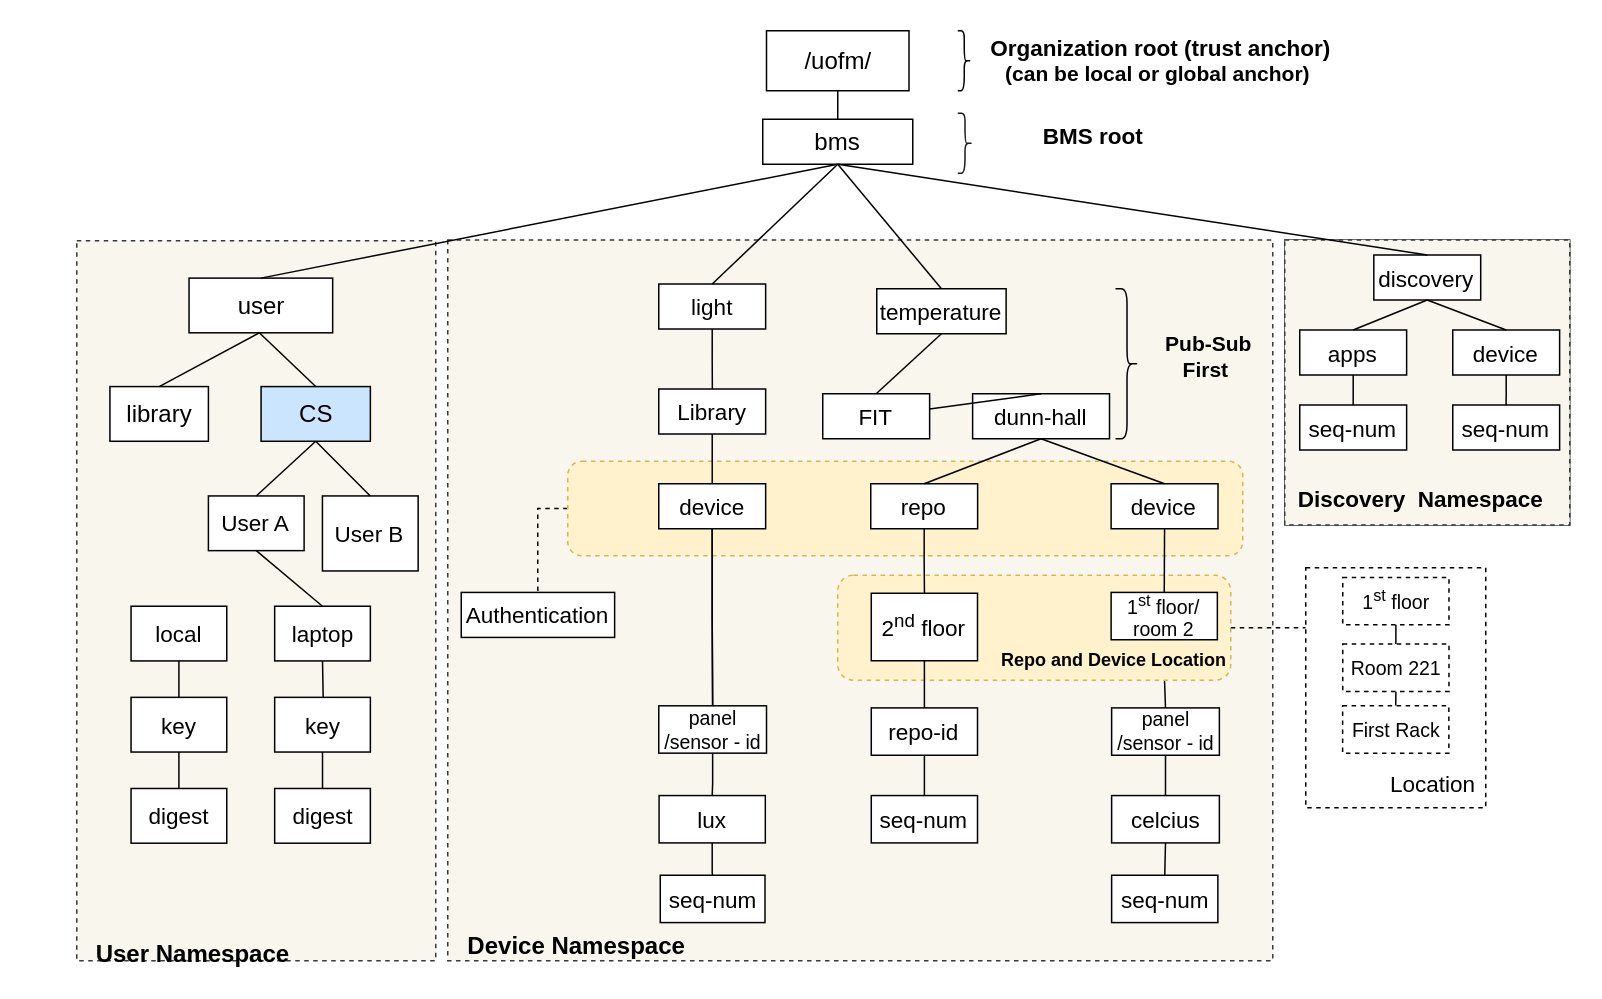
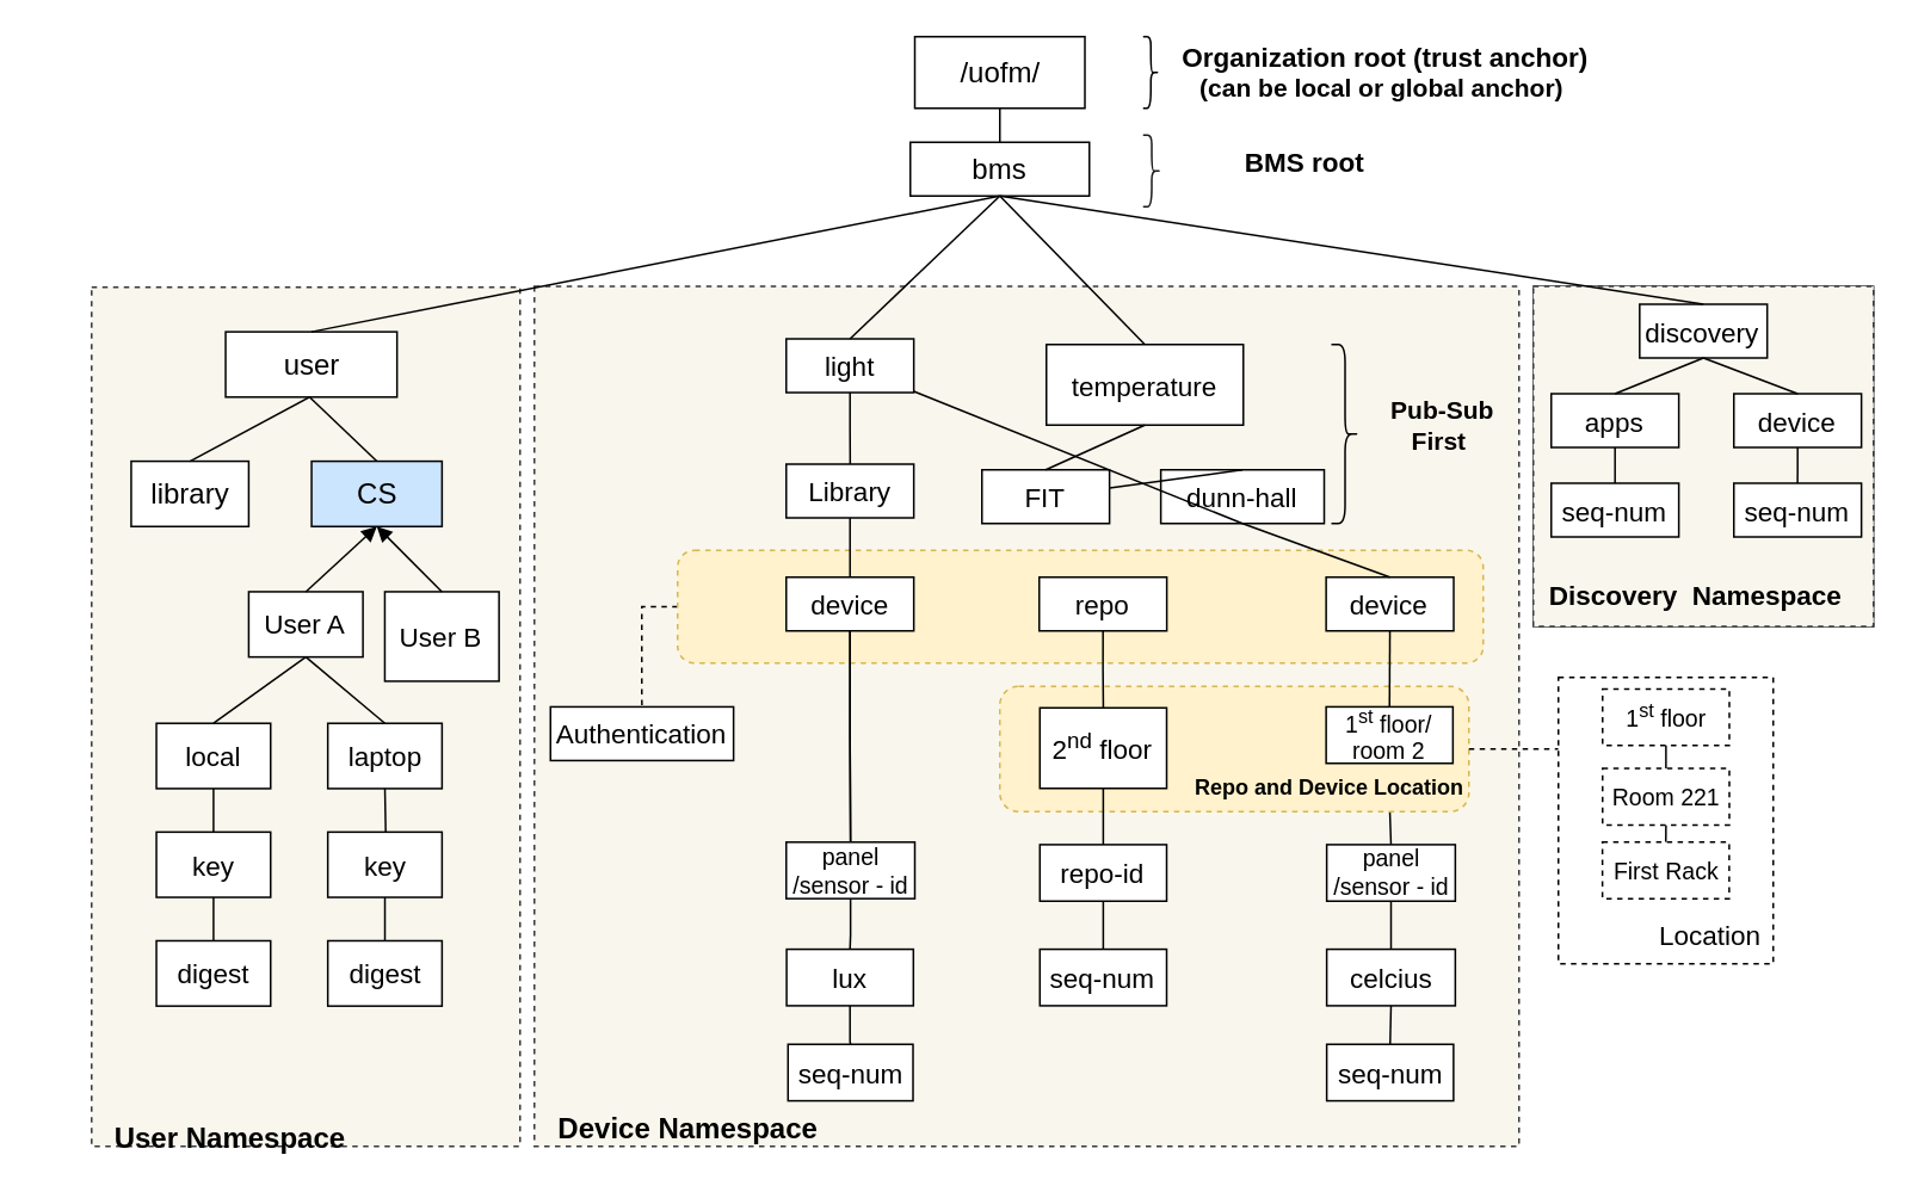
- <mxCell id="42" value="&lt;font style=&quot;font-size: 15px&quot;&gt;temperature&lt;/font&gt;" style="rounded=0;whiteSpace=wrap;html=1;" parent="1" vertex="1"><mxGeometry x="584" y="192" width="86.25" height="30" as="geometry" /></mxCell>
+ <mxCell id="42" value="&lt;font style=&quot;font-size: 15px&quot;&gt;temperature&lt;/font&gt;" style="rounded=0;whiteSpace=wrap;html=1;" parent="1" vertex="1"><mxGeometry x="584" y="192" width="110" height="45" as="geometry" /></mxCell>
- <mxCell id="22" value="" style="endArrow=none;html=1;exitX=0.5;exitY=0;exitDx=0;exitDy=0;entryX=0.5;entryY=1;entryDx=0;entryDy=0;" edge="1" parent="11" source="15" target="13"><mxGeometry width="50" height="50" relative="1" as="geometry"><mxPoint x="275.114" y="280.101" as="sourcePoint" /><mxPoint x="159.545" y="122.127" as="targetPoint" /></mxGeometry></mxCell>
+ <mxCell id="22" value="" style="endArrow=block;html=1;exitX=0.5;exitY=0;exitDx=0;exitDy=0;entryX=0.5;entryY=1;entryDx=0;entryDy=0;" edge="1" parent="11" source="15" target="13"><mxGeometry width="50" height="50" relative="1" as="geometry"><mxPoint x="275.114" y="280.101" as="sourcePoint" /><mxPoint x="159.545" y="122.127" as="targetPoint" /></mxGeometry></mxCell>
- <mxCell id="21" value="" style="endArrow=none;html=1;exitX=0.5;exitY=0;exitDx=0;exitDy=0;entryX=0.5;entryY=1;entryDx=0;entryDy=0;" edge="1" parent="11" source="14" target="13"><mxGeometry width="50" height="50" relative="1" as="geometry"><mxPoint x="50.114" y="158.582" as="sourcePoint" /><mxPoint x="154.432" y="123.342" as="targetPoint" /></mxGeometry></mxCell>
+ <mxCell id="21" value="" style="endArrow=block;html=1;exitX=0.5;exitY=0;exitDx=0;exitDy=0;entryX=0.5;entryY=1;entryDx=0;entryDy=0;" edge="1" parent="11" source="14" target="13"><mxGeometry width="50" height="50" relative="1" as="geometry"><mxPoint x="50.114" y="158.582" as="sourcePoint" /><mxPoint x="154.432" y="123.342" as="targetPoint" /></mxGeometry></mxCell>
- <mxCell id="48" value="" style="endArrow=none;html=1;entryX=0.5;entryY=0;entryDx=0;entryDy=0;exitX=0.5;exitY=1;exitDx=0;exitDy=0;endFill=0;" parent="1" source="47" target="46" edge="1"><mxGeometry width="50" height="50" relative="1" as="geometry"><mxPoint x="554" y="302" as="sourcePoint" /><mxPoint x="604" y="252" as="targetPoint" /></mxGeometry></mxCell>
+ <mxCell id="48" value="" style="endArrow=none;html=1;exitX=0.5;exitY=1;exitDx=0;exitDy=0;endFill=0;" parent="1" source="47" target="44" edge="1"><mxGeometry width="50" height="50" relative="1" as="geometry"><mxPoint x="554" y="302" as="sourcePoint" /><mxPoint x="604" y="252" as="targetPoint" /></mxGeometry></mxCell>
+ <mxCell id="25" value="" style="endArrow=none;html=1;entryX=0.5;entryY=1;entryDx=0;entryDy=0;exitX=0.5;exitY=0;exitDx=0;exitDy=0;" edge="1" parent="11" source="17" target="14"><mxGeometry width="50" height="50" relative="1" as="geometry"><mxPoint x="275.114" y="280.101" as="sourcePoint" /><mxPoint x="326.25" y="219.342" as="targetPoint" /></mxGeometry></mxCell>
